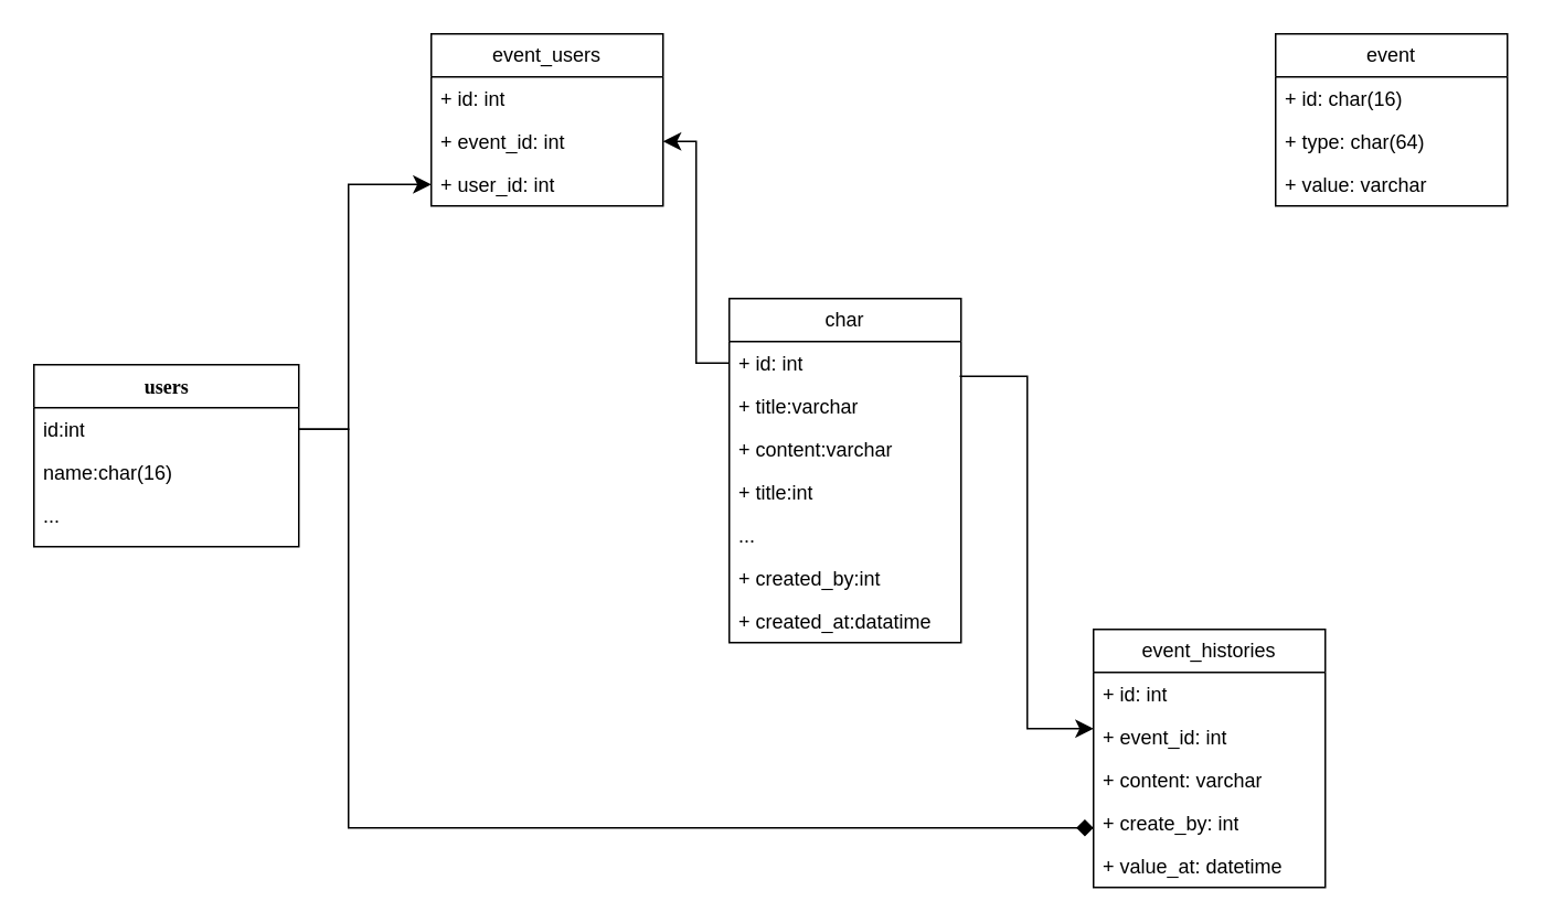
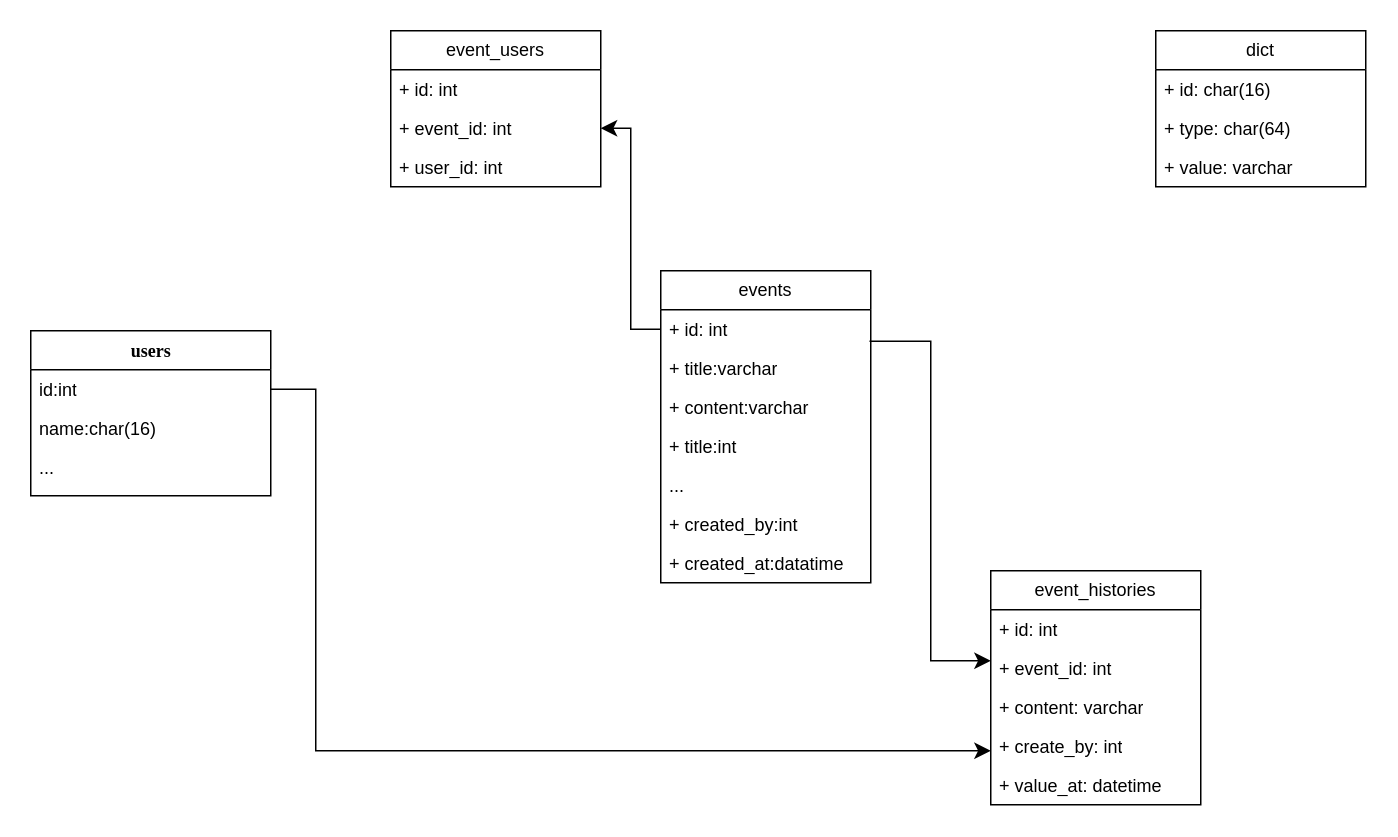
- <mxCell id="28" value="event" style="swimlane;fontStyle=0;childLayout=stackLayout;horizontal=1;startSize=26;fillColor=none;horizontalStack=0;resizeParent=1;resizeParentMax=0;resizeLast=0;collapsible=1;marginBottom=0;whiteSpace=wrap;html=1;swimlaneFillColor=default;" parent="1" vertex="1"><mxGeometry x="770" y="20" width="140" height="104" as="geometry" /></mxCell>
+ <mxCell id="28" value="dict" style="swimlane;fontStyle=0;childLayout=stackLayout;horizontal=1;startSize=26;fillColor=none;horizontalStack=0;resizeParent=1;resizeParentMax=0;resizeLast=0;collapsible=1;marginBottom=0;whiteSpace=wrap;html=1;swimlaneFillColor=default;" parent="1" vertex="1"><mxGeometry x="770" y="20" width="140" height="104" as="geometry" /></mxCell>
- <mxCell id="18" value="" style="edgeStyle=elbowEdgeStyle;elbow=horizontal;endArrow=classic;html=1;curved=0;rounded=0;endSize=8;startSize=8;entryX=0;entryY=0.5;entryDx=0;entryDy=0;exitX=1;exitY=0.5;exitDx=0;exitDy=0;" parent="1" source="3" target="17" edge="1"><mxGeometry width="50" height="50" relative="1" as="geometry"><mxPoint x="180" y="260" as="sourcePoint" /><mxPoint x="310" y="350" as="targetPoint" /><Array as="points"><mxPoint x="210" y="259" /></Array></mxGeometry></mxCell>
- <mxCell id="6" value="char" style="swimlane;fontStyle=0;childLayout=stackLayout;horizontal=1;startSize=26;fillColor=none;horizontalStack=0;resizeParent=1;resizeParentMax=0;resizeLast=0;collapsible=1;marginBottom=0;whiteSpace=wrap;html=1;swimlaneFillColor=default;" parent="1" vertex="1"><mxGeometry x="440" y="180" width="140" height="208" as="geometry" /></mxCell>
+ <mxCell id="6" value="events" style="swimlane;fontStyle=0;childLayout=stackLayout;horizontal=1;startSize=26;fillColor=none;horizontalStack=0;resizeParent=1;resizeParentMax=0;resizeLast=0;collapsible=1;marginBottom=0;whiteSpace=wrap;html=1;swimlaneFillColor=default;" parent="1" vertex="1"><mxGeometry x="440" y="180" width="140" height="208" as="geometry" /></mxCell>
- <mxCell id="27" value="" style="edgeStyle=elbowEdgeStyle;elbow=horizontal;endArrow=diamond;html=1;curved=0;rounded=0;endSize=8;startSize=8;exitX=1;exitY=0.5;exitDx=0;exitDy=0;entryX=0;entryY=0.615;entryDx=0;entryDy=0;entryPerimeter=0;" parent="1" source="3" target="24" edge="1"><mxGeometry width="50" height="50" relative="1" as="geometry"><mxPoint x="220" y="550" as="sourcePoint" /><mxPoint x="620" y="460" as="targetPoint" /><Array as="points"><mxPoint x="210" y="370" /></Array></mxGeometry></mxCell>
+ <mxCell id="27" value="" style="edgeStyle=elbowEdgeStyle;elbow=horizontal;endArrow=classic;html=1;curved=0;rounded=0;endSize=8;startSize=8;exitX=1;exitY=0.5;exitDx=0;exitDy=0;entryX=0;entryY=0.615;entryDx=0;entryDy=0;entryPerimeter=0;" parent="1" source="3" target="24" edge="1"><mxGeometry width="50" height="50" relative="1" as="geometry"><mxPoint x="220" y="550" as="sourcePoint" /><mxPoint x="620" y="460" as="targetPoint" /><Array as="points"><mxPoint x="210" y="370" /></Array></mxGeometry></mxCell>
